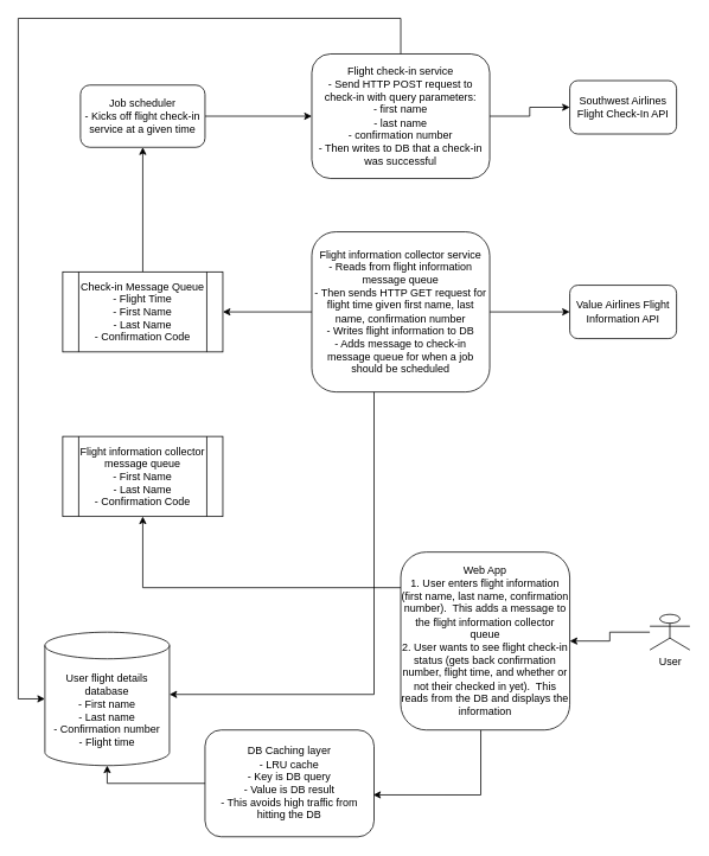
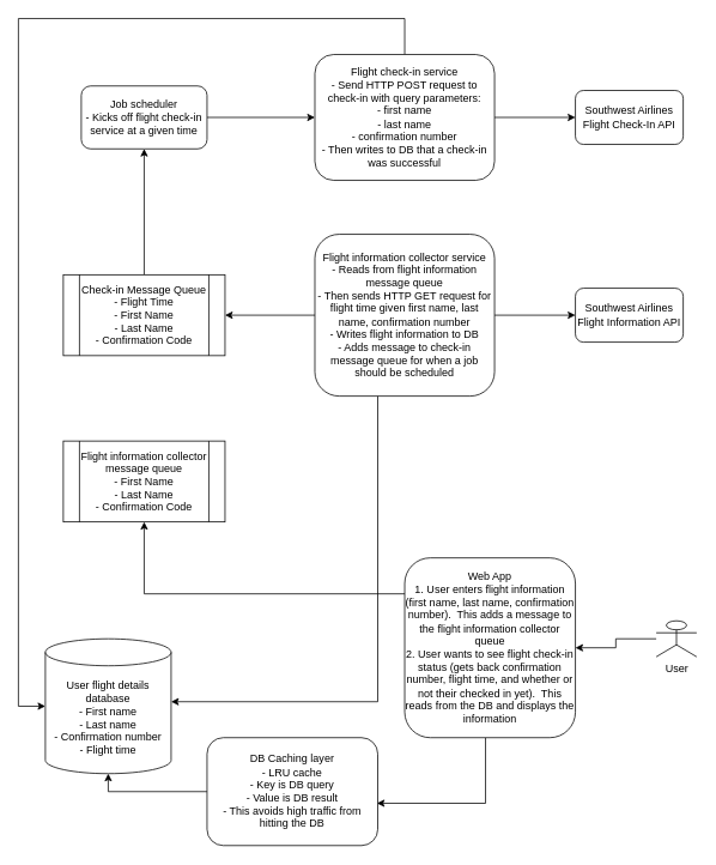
- <mxCell id="13" value="Southwest Airlines Flight Check-In API" style="rounded=1;whiteSpace=wrap;html=1;" vertex="1" parent="1"><mxGeometry x="640" y="90" width="120" height="60" as="geometry" /></mxCell>
+ <mxCell id="13" value="Southwest Airlines Flight Check-In API" style="rounded=1;whiteSpace=wrap;html=1;" vertex="1" parent="1"><mxGeometry x="640" y="100" width="120" height="60" as="geometry" /></mxCell>
- <mxCell id="9" value="Value Airlines Flight Information API" style="rounded=1;whiteSpace=wrap;html=1;" vertex="1" parent="1"><mxGeometry x="640" y="320" width="120" height="60" as="geometry" /></mxCell>
+ <mxCell id="9" value="Southwest Airlines Flight Information API" style="rounded=1;whiteSpace=wrap;html=1;" vertex="1" parent="1"><mxGeometry x="640" y="320" width="120" height="60" as="geometry" /></mxCell>
